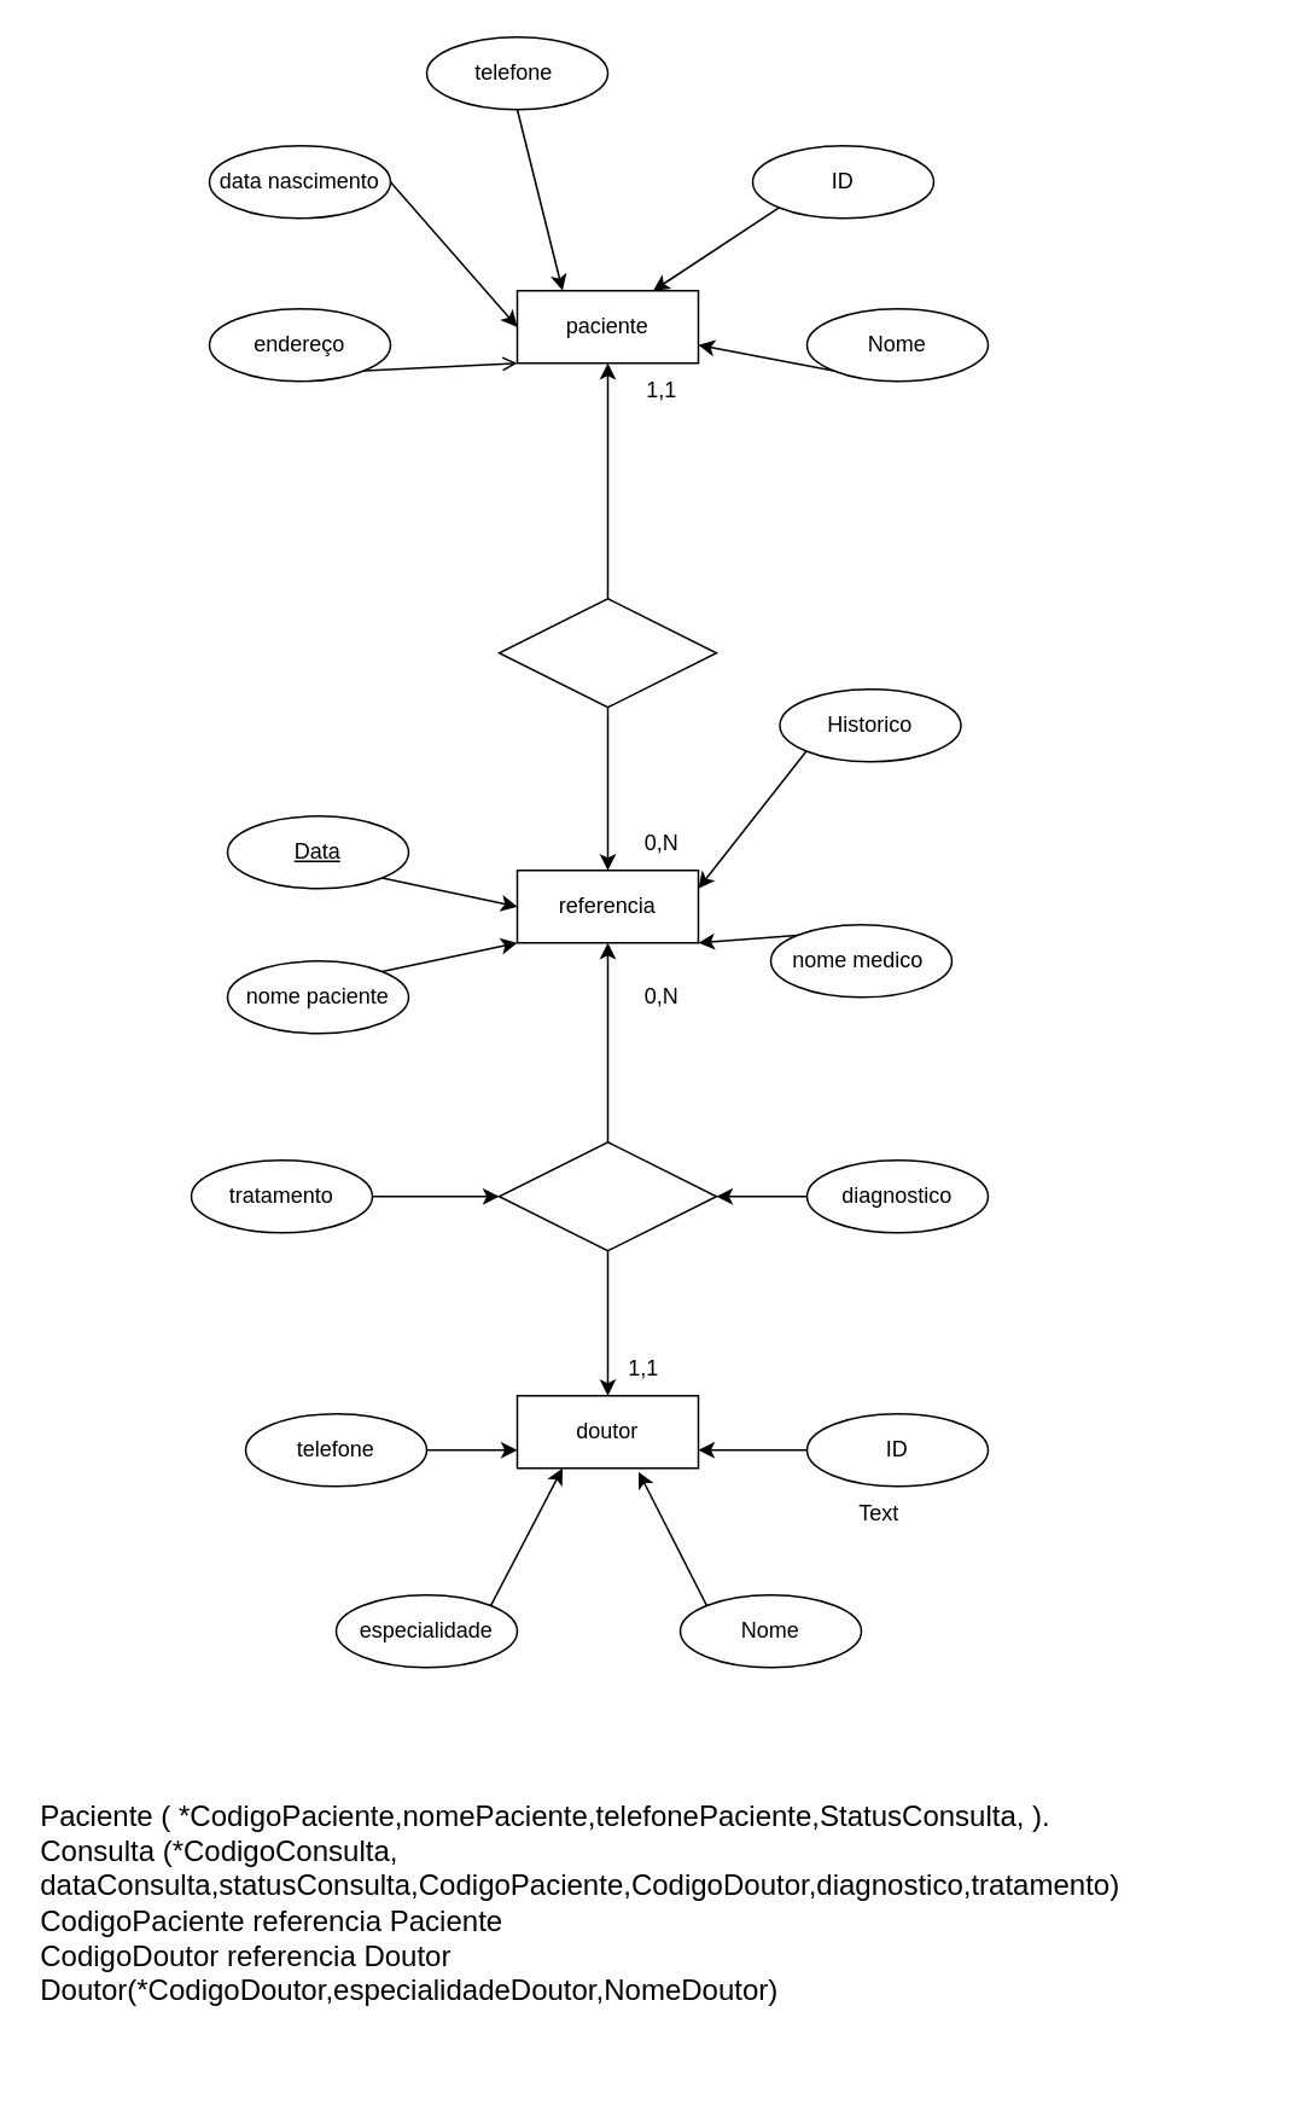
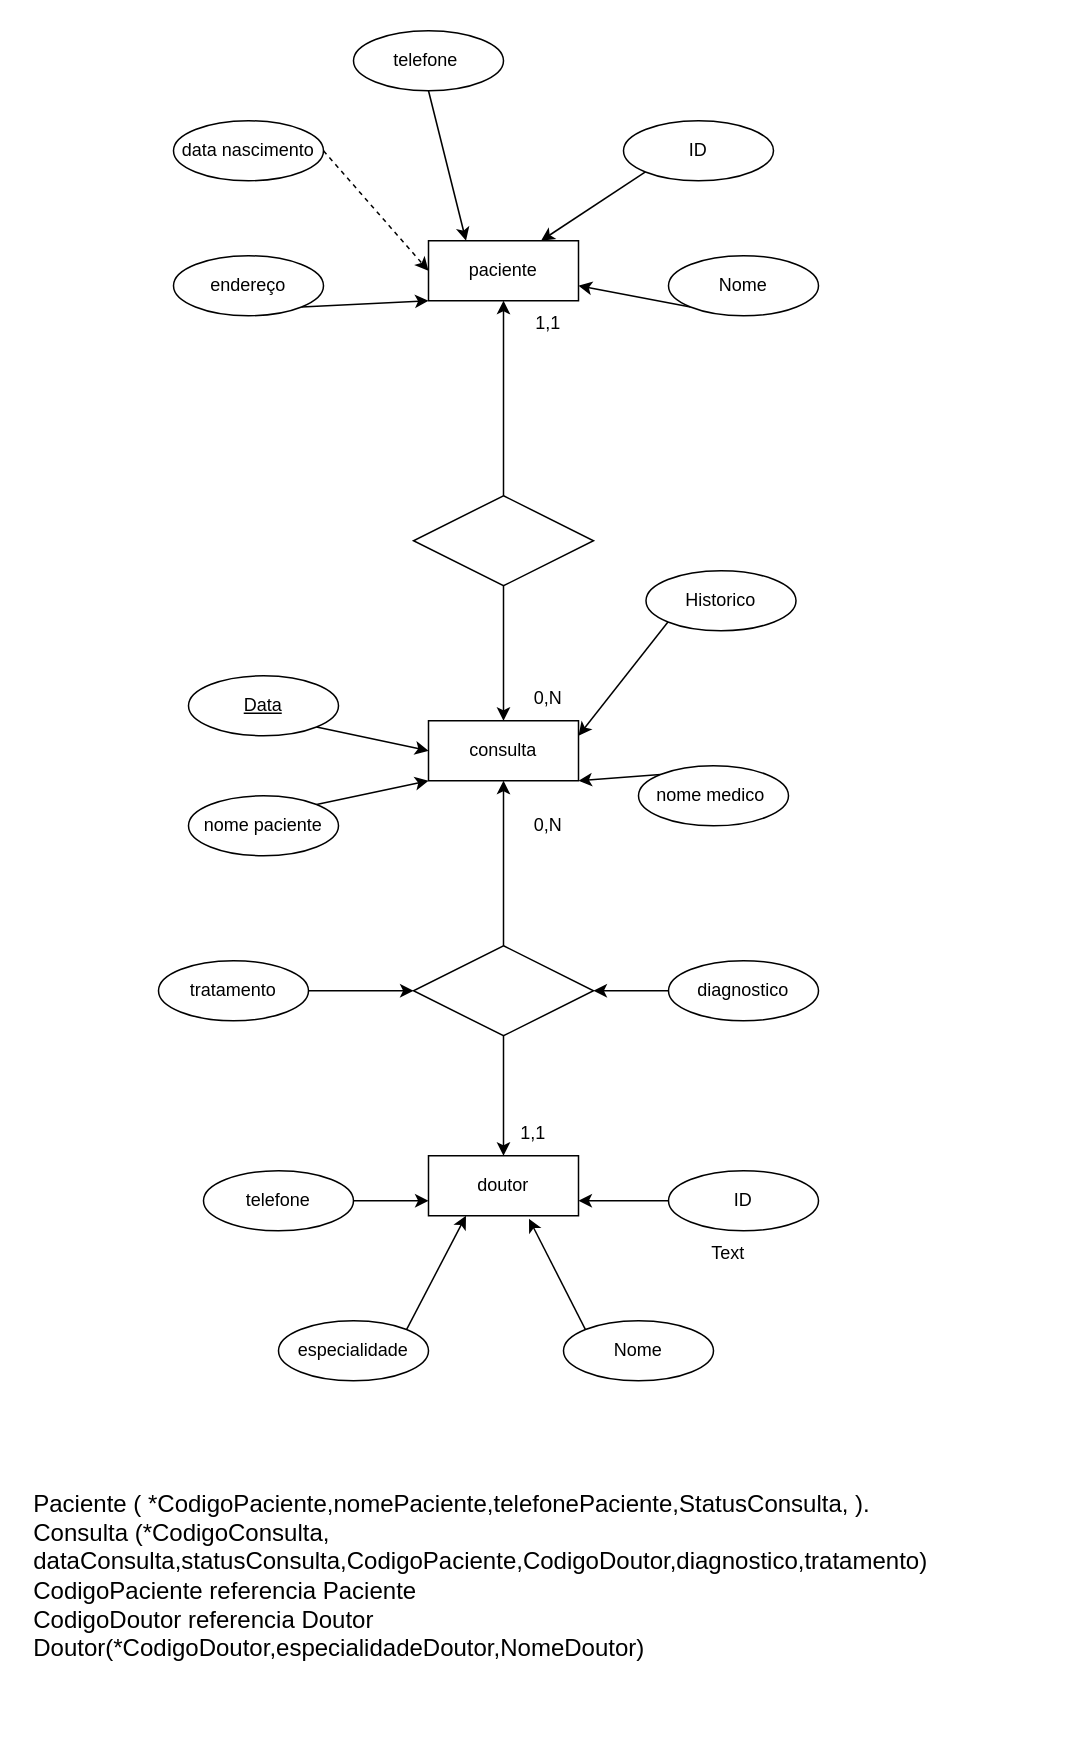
- <mxCell id="17" style="rounded=0;orthogonalLoop=1;jettySize=auto;html=1;exitX=1;exitY=0.5;exitDx=0;exitDy=0;entryX=0;entryY=0.5;entryDx=0;entryDy=0;" edge="1" parent="1" source="18" target="2"><mxGeometry relative="1" as="geometry" /></mxCell>
+ <mxCell id="17" style="rounded=0;orthogonalLoop=1;jettySize=auto;html=1;exitX=1;exitY=0.5;exitDx=0;exitDy=0;entryX=0;entryY=0.5;entryDx=0;entryDy=0;dashed=1;" edge="1" parent="1" source="18" target="2"><mxGeometry relative="1" as="geometry" /></mxCell>
- <mxCell id="21" style="rounded=0;orthogonalLoop=1;jettySize=auto;html=1;exitX=1;exitY=1;exitDx=0;exitDy=0;entryX=0;entryY=1;entryDx=0;entryDy=0;endArrow=open;" edge="1" parent="1" source="22" target="2"><mxGeometry relative="1" as="geometry" /></mxCell>
+ <mxCell id="21" style="rounded=0;orthogonalLoop=1;jettySize=auto;html=1;exitX=1;exitY=1;exitDx=0;exitDy=0;entryX=0;entryY=1;entryDx=0;entryDy=0;" edge="1" parent="1" source="22" target="2"><mxGeometry relative="1" as="geometry" /></mxCell>
- <mxCell id="4" value="referencia" style="whiteSpace=wrap;html=1;align=center;" vertex="1" parent="1"><mxGeometry x="285" y="480" width="100" height="40" as="geometry" /></mxCell>
+ <mxCell id="4" value="consulta" style="whiteSpace=wrap;html=1;align=center;" vertex="1" parent="1"><mxGeometry x="285" y="480" width="100" height="40" as="geometry" /></mxCell>
